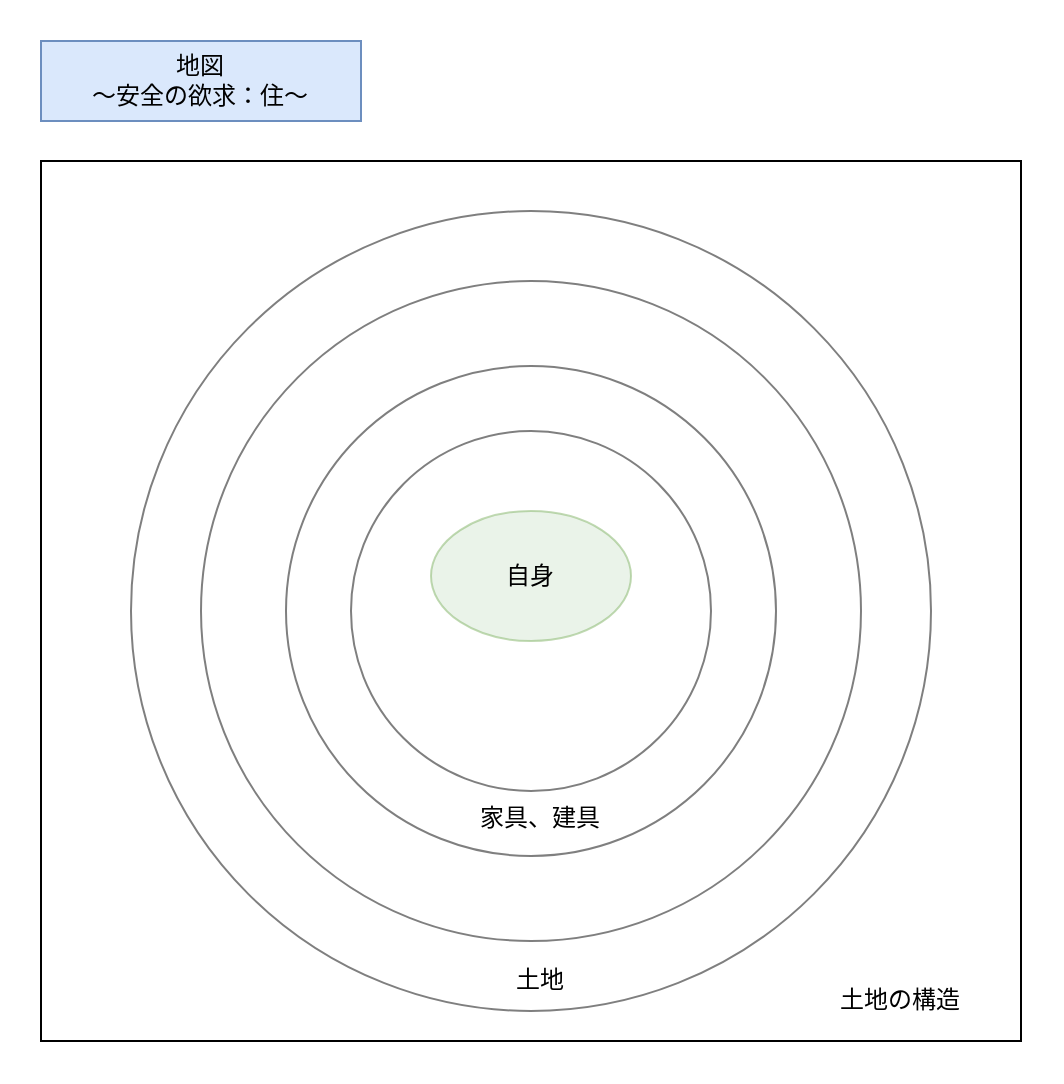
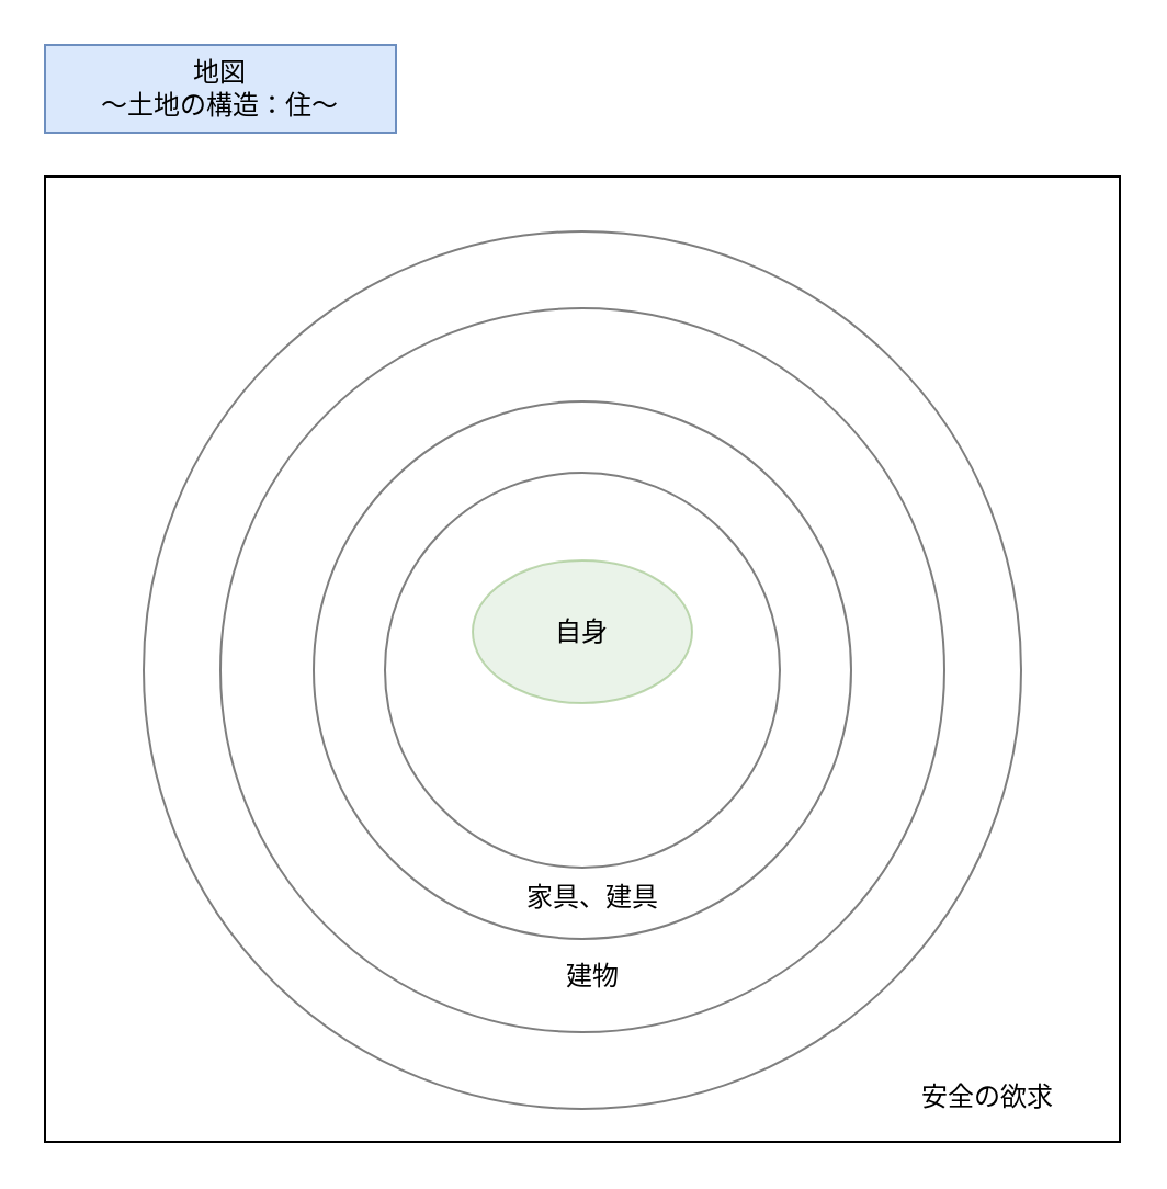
- <mxCell id="5" value="地図&lt;div&gt;～安全の欲求：住～&lt;/div&gt;" style="text;html=1;align=center;verticalAlign=middle;whiteSpace=wrap;rounded=0;fillColor=#dae8fc;strokeColor=#6c8ebf;" parent="1" vertex="1"><mxGeometry x="20" y="20" width="160" height="40" as="geometry" /></mxCell>
+ <mxCell id="5" value="地図&lt;div&gt;～土地の構造：住～&lt;/div&gt;" style="text;html=1;align=center;verticalAlign=middle;whiteSpace=wrap;rounded=0;fillColor=#dae8fc;strokeColor=#6c8ebf;" parent="1" vertex="1"><mxGeometry x="20" y="20" width="160" height="40" as="geometry" /></mxCell>
+ <mxCell id="10" value="建物" style="text;html=1;align=center;verticalAlign=middle;whiteSpace=wrap;rounded=0;" vertex="1" parent="1"><mxGeometry x="230" y="430" width="80" height="30" as="geometry" /></mxCell>
- <mxCell id="11" value="土地" style="text;html=1;align=center;verticalAlign=middle;whiteSpace=wrap;rounded=0;" vertex="1" parent="1"><mxGeometry x="230" y="475" width="80" height="30" as="geometry" /></mxCell>
- <mxCell id="12" value="土地の構造" style="text;html=1;align=center;verticalAlign=middle;whiteSpace=wrap;rounded=0;" vertex="1" parent="1"><mxGeometry x="410" y="485" width="80" height="30" as="geometry" /></mxCell>
+ <mxCell id="12" value="安全の欲求" style="text;html=1;align=center;verticalAlign=middle;whiteSpace=wrap;rounded=0;" vertex="1" parent="1"><mxGeometry x="410" y="485" width="80" height="30" as="geometry" /></mxCell>
